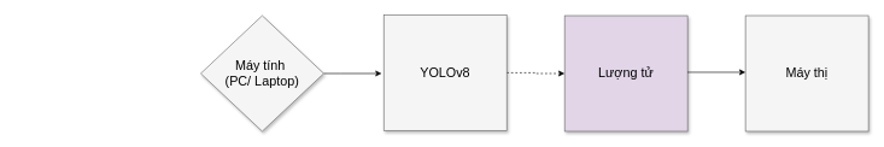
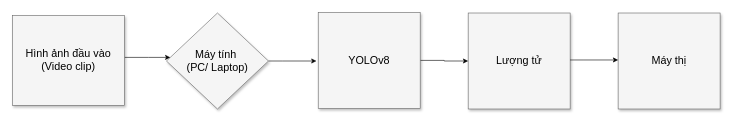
+ <mxCell id="4" style="edgeStyle=elbowEdgeStyle;rounded=0;html=1;startArrow=none;startFill=0;jettySize=auto;orthogonalLoop=1;fontSize=18;elbow=vertical;" parent="1" source="5" target="3" edge="1"><mxGeometry relative="1" as="geometry"><Array as="points"><mxPoint x="247" y="95" /></Array></mxGeometry></mxCell>
+ <mxCell id="5" value="Hình ảnh đầu vào (Video clip)" style="whiteSpace=wrap;html=1;shadow=1;fontSize=18;fillColor=#f5f5f5;strokeColor=#666666;" parent="1" vertex="1"><mxGeometry x="20" y="25" width="187" height="150" as="geometry" /></mxCell>
- <mxCell id="6" value="" style="edgeStyle=orthogonalEdgeStyle;rounded=0;orthogonalLoop=1;jettySize=auto;html=1;dashed=1;" edge="1" parent="1" source="7" target="8"><mxGeometry relative="1" as="geometry" /></mxCell>
+ <mxCell id="6" value="" style="edgeStyle=orthogonalEdgeStyle;rounded=0;orthogonalLoop=1;jettySize=auto;html=1;" edge="1" parent="1" source="7" target="8"><mxGeometry relative="1" as="geometry" /></mxCell>
- <mxCell id="8" value="Lượng tử" style="whiteSpace=wrap;html=1;shadow=1;fontSize=18;fillColor=#e1d5e7;strokeColor=#666666;" vertex="1" parent="1"><mxGeometry x="780" y="21" width="170" height="160" as="geometry" /></mxCell>
+ <mxCell id="8" value="Lượng tử" style="whiteSpace=wrap;html=1;shadow=1;fontSize=18;fillColor=#f5f5f5;strokeColor=#666666;" vertex="1" parent="1"><mxGeometry x="780" y="21" width="170" height="160" as="geometry" /></mxCell>
